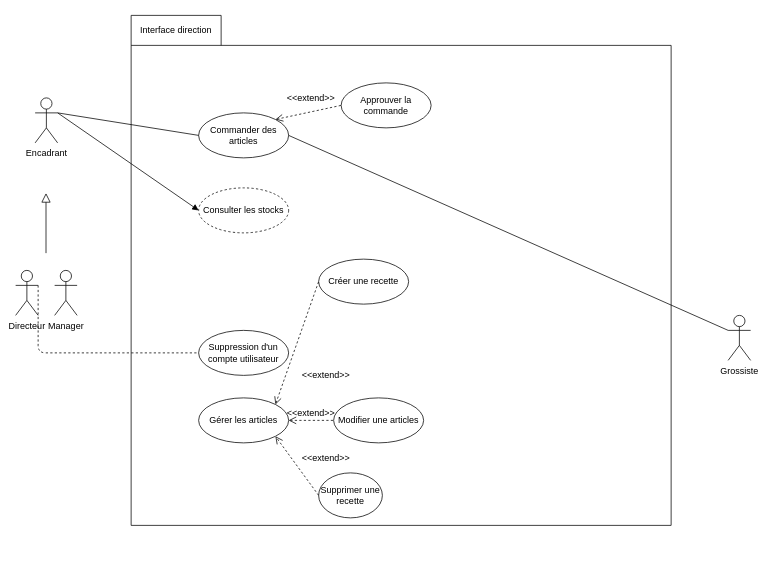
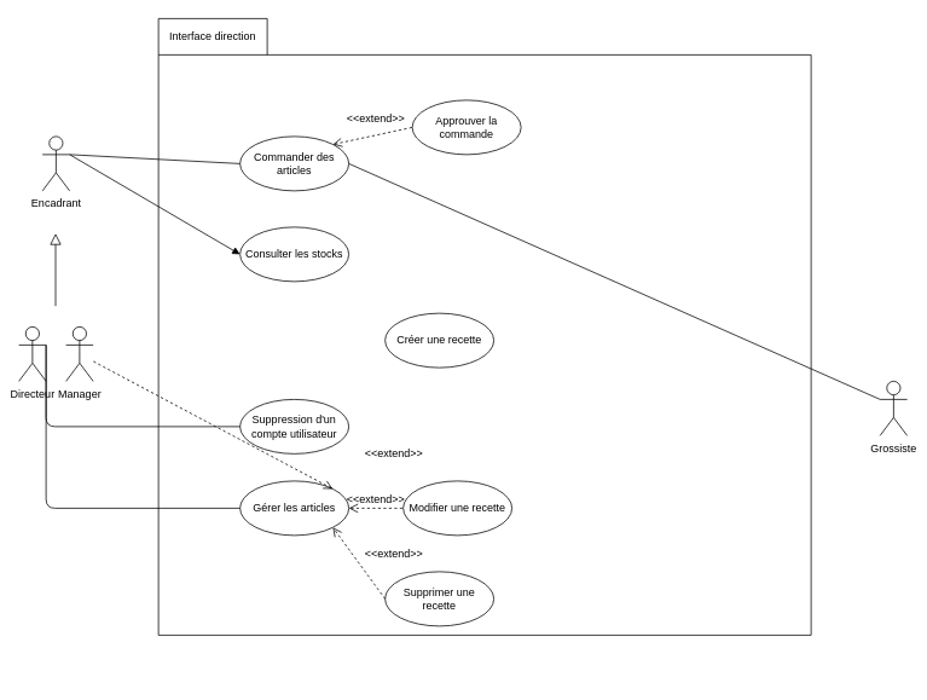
- <mxCell id="24" value="Encadrant" style="shape=umlActor;verticalLabelPosition=bottom;labelBackgroundColor=#ffffff;verticalAlign=top;html=1;outlineConnect=0;" vertex="1" parent="1"><mxGeometry x="46" y="130" width="30" height="60" as="geometry" /></mxCell>
+ <mxCell id="24" value="Encadrant" style="shape=umlActor;verticalLabelPosition=bottom;labelBackgroundColor=#ffffff;verticalAlign=top;html=1;outlineConnect=0;" vertex="1" parent="1"><mxGeometry x="46" y="150" width="30" height="60" as="geometry" /></mxCell>
- <mxCell id="8" value="Consulter les stocks" style="ellipse;whiteSpace=wrap;html=1;fillColor=none;dashed=1;" vertex="1" parent="2"><mxGeometry x="50" y="180" width="120" height="60" as="geometry" /></mxCell>
+ <mxCell id="8" value="Consulter les stocks" style="ellipse;whiteSpace=wrap;html=1;fillColor=none;" vertex="1" parent="2"><mxGeometry x="50" y="180" width="120" height="60" as="geometry" /></mxCell>
- <mxCell id="13" value="" style="endArrow=none;dashed=1;html=1;exitX=1;exitY=0;exitDx=0;exitDy=0;entryX=0;entryY=0.5;entryDx=0;entryDy=0;startArrow=open;startFill=0;startSize=8;" edge="1" parent="2" source="9" target="11"><mxGeometry width="50" height="50" relative="1" as="geometry"><mxPoint x="290" y="410" as="sourcePoint" /><mxPoint x="340" y="360" as="targetPoint" /></mxGeometry></mxCell>
+ <mxCell id="13" value="" style="endArrow=none;dashed=1;html=1;exitX=1;exitY=0;exitDx=0;exitDy=0;startArrow=open;startFill=0;startSize=8;" edge="1" parent="2" source="9" target="22"><mxGeometry width="50" height="50" relative="1" as="geometry"><mxPoint x="290" y="410" as="sourcePoint" /><mxPoint x="340" y="360" as="targetPoint" /></mxGeometry></mxCell>
- <mxCell id="30" value="" style="endArrow=none;html=1;exitX=1;exitY=0.333;exitDx=0;exitDy=0;exitPerimeter=0;entryX=0;entryY=0.5;entryDx=0;entryDy=0;dashed=1;" edge="1" parent="1" source="23" target="21"><mxGeometry width="50" height="50" relative="1" as="geometry"><mxPoint x="124" y="340" as="sourcePoint" /><mxPoint x="554" y="330" as="targetPoint" /><Array as="points"><mxPoint x="50" y="470" /></Array></mxGeometry></mxCell>
+ <mxCell id="30" value="" style="endArrow=none;html=1;exitX=1;exitY=0.333;exitDx=0;exitDy=0;exitPerimeter=0;entryX=0;entryY=0.5;entryDx=0;entryDy=0;" edge="1" parent="1" source="23" target="21"><mxGeometry width="50" height="50" relative="1" as="geometry"><mxPoint x="124" y="340" as="sourcePoint" /><mxPoint x="554" y="330" as="targetPoint" /><Array as="points"><mxPoint x="50" y="470" /></Array></mxGeometry></mxCell>
+ <mxCell id="28" value="" style="endArrow=none;html=1;entryX=0;entryY=0.5;entryDx=0;entryDy=0;exitX=1;exitY=0.333;exitDx=0;exitDy=0;exitPerimeter=0;" edge="1" parent="1" source="23" target="9"><mxGeometry width="50" height="50" relative="1" as="geometry"><mxPoint x="504" y="480" as="sourcePoint" /><mxPoint x="554" y="430" as="targetPoint" /><Array as="points"><mxPoint x="50" y="560" /></Array></mxGeometry></mxCell>
- <mxCell id="10" value="Modifier une articles" style="ellipse;whiteSpace=wrap;html=1;fillColor=none;" vertex="1" parent="2"><mxGeometry x="230" y="460" width="120" height="60" as="geometry" /></mxCell>
+ <mxCell id="10" value="Modifier une recette" style="ellipse;whiteSpace=wrap;html=1;fillColor=none;" vertex="1" parent="2"><mxGeometry x="230" y="460" width="120" height="60" as="geometry" /></mxCell>
- <mxCell id="12" value="Supprimer une recette" style="ellipse;whiteSpace=wrap;html=1;fillColor=none;" vertex="1" parent="2"><mxGeometry x="210" y="560" width="85" height="60" as="geometry" /></mxCell>
+ <mxCell id="12" value="Supprimer une recette" style="ellipse;whiteSpace=wrap;html=1;fillColor=none;" vertex="1" parent="2"><mxGeometry x="210" y="560" width="120" height="60" as="geometry" /></mxCell>
